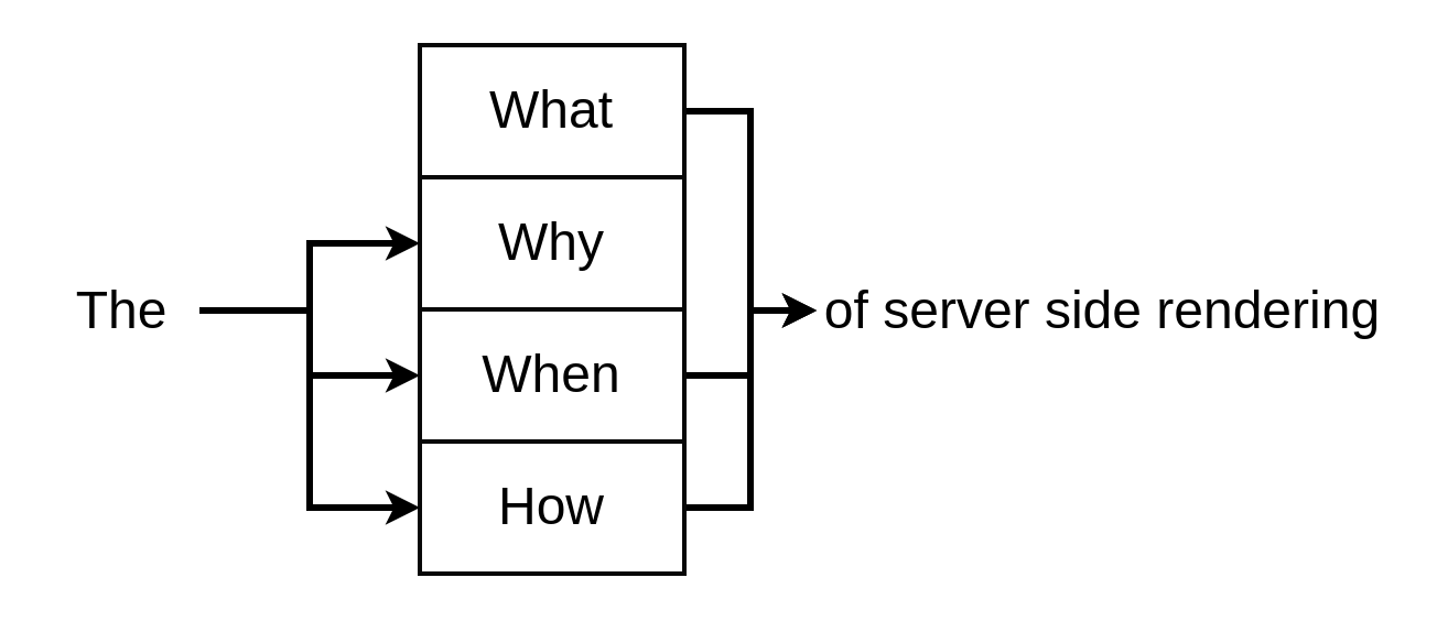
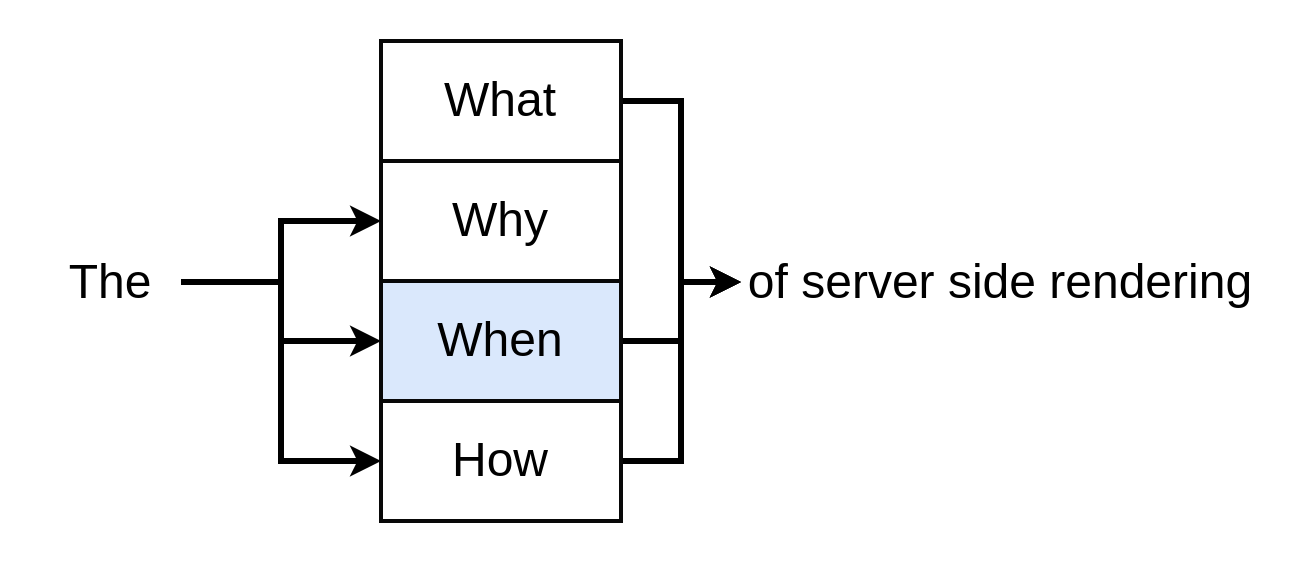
- <mxCell id="6" value="When" style="rounded=0;whiteSpace=wrap;html=1;shadow=0;labelBackgroundColor=none;strokeColor=#080808;strokeWidth=2;fillColor=#ffffff;fontSize=24;fontColor=#000000;align=center;" parent="1" vertex="1"><mxGeometry x="190" y="140" width="120" height="60" as="geometry" /></mxCell>
+ <mxCell id="6" value="When" style="rounded=0;whiteSpace=wrap;html=1;shadow=0;labelBackgroundColor=none;strokeColor=#080808;strokeWidth=2;fillColor=#dae8fc;fontSize=24;fontColor=#000000;align=center;" parent="1" vertex="1"><mxGeometry x="190" y="140" width="120" height="60" as="geometry" /></mxCell>
